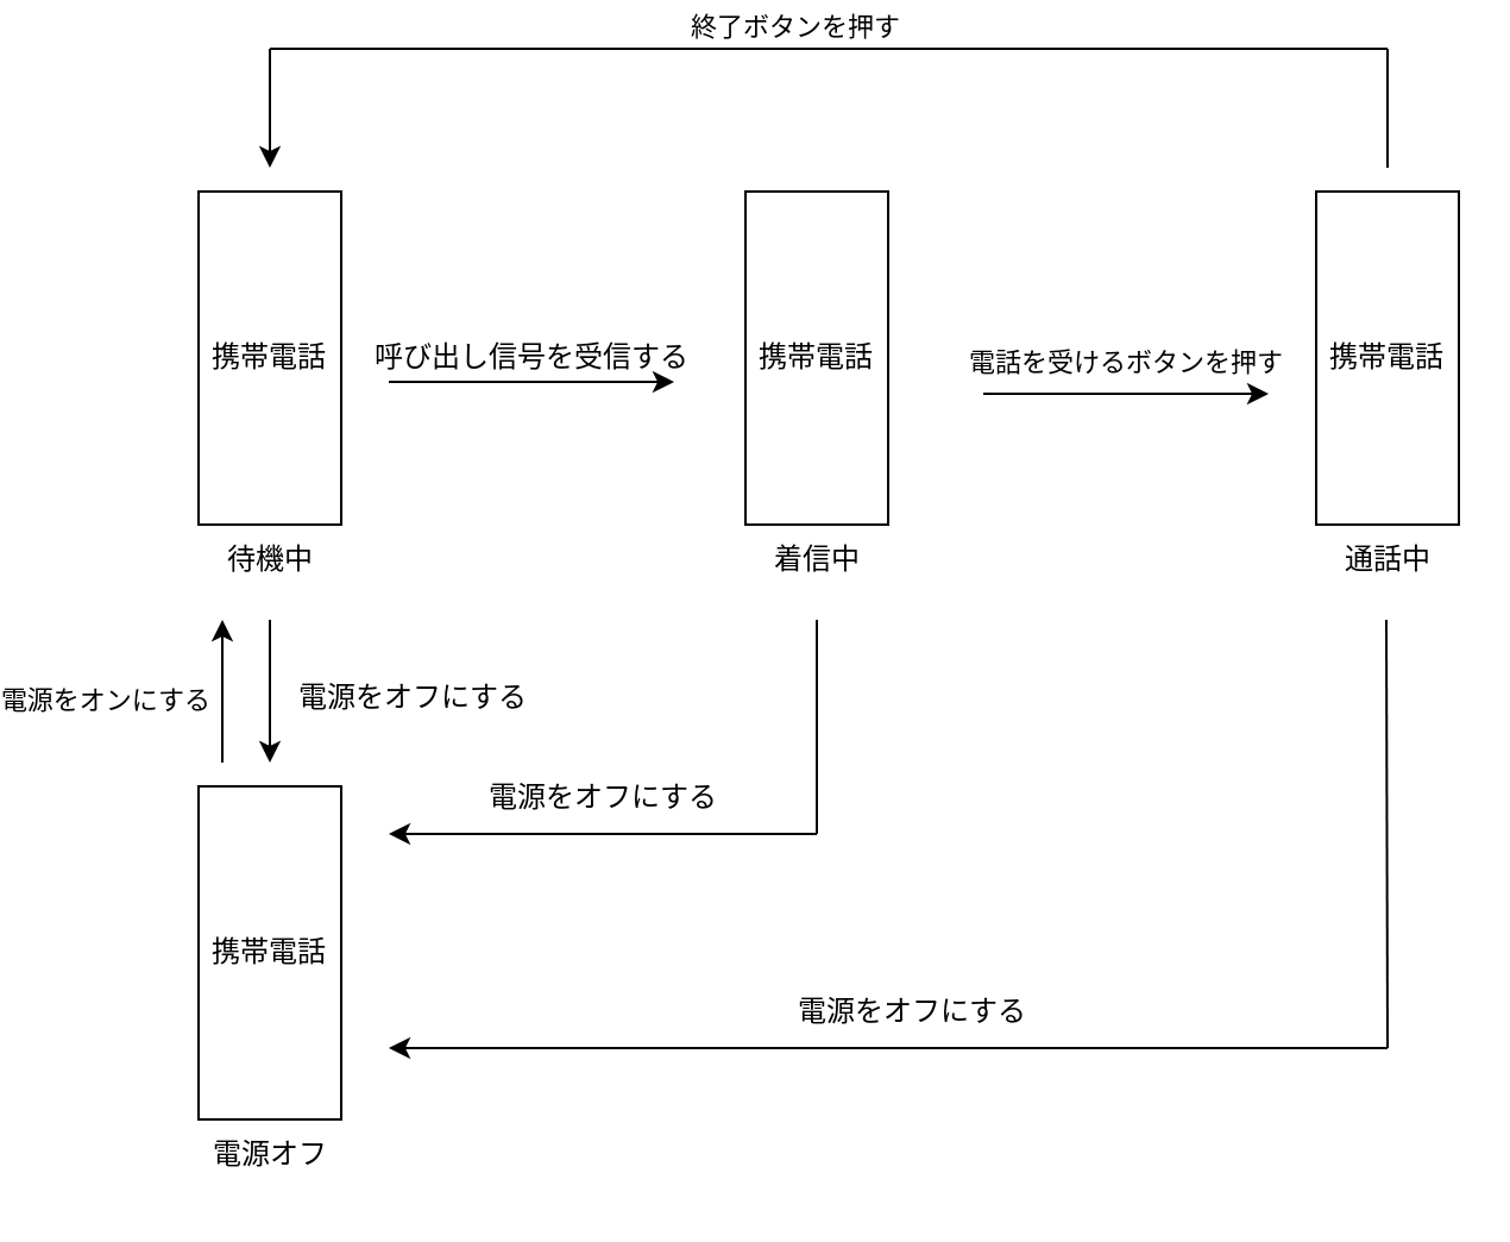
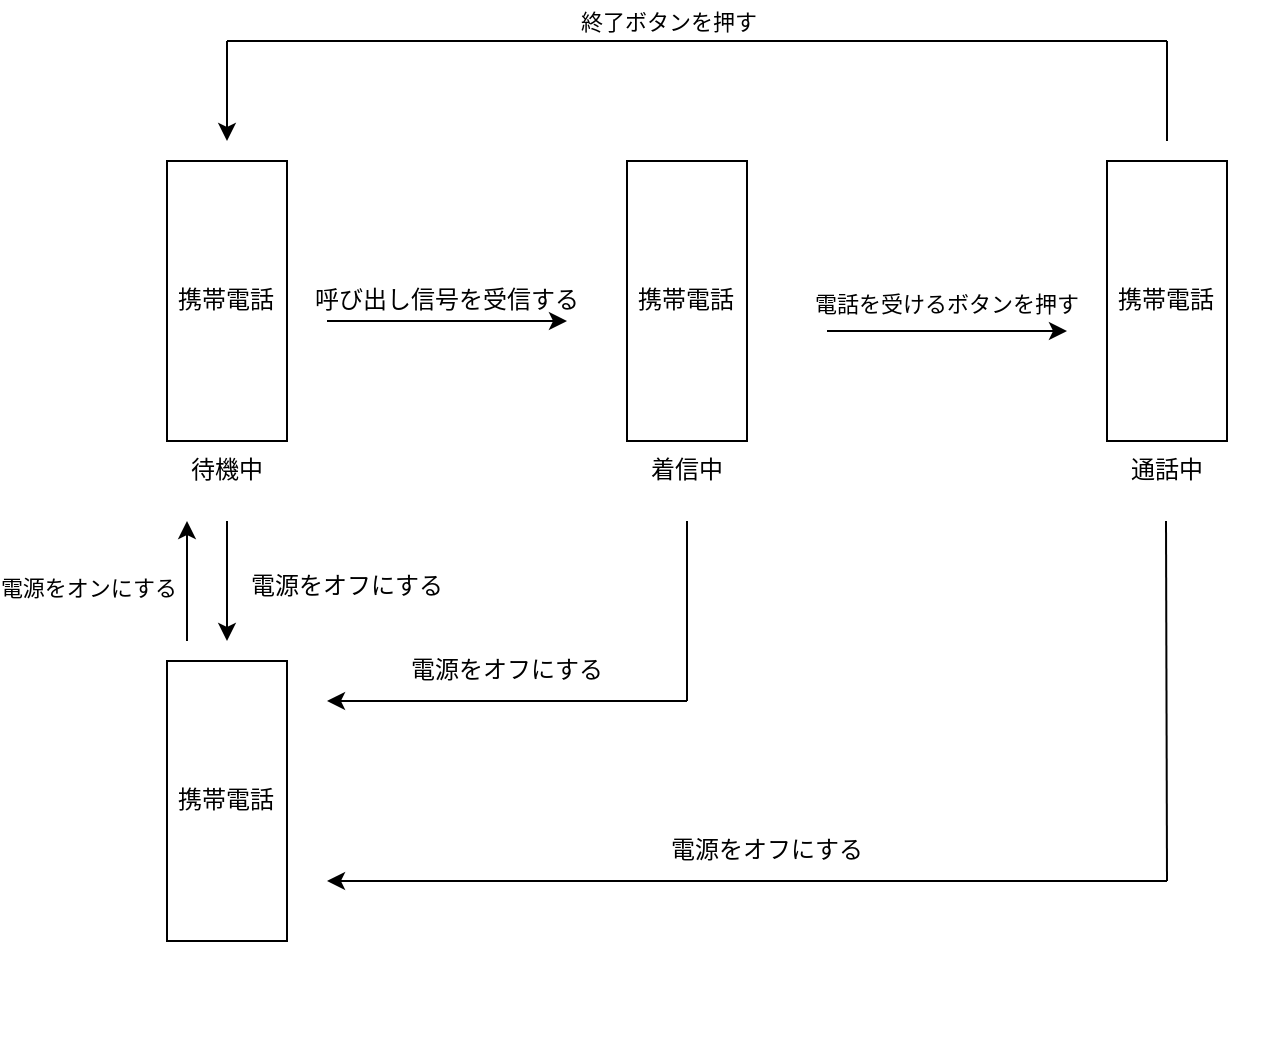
- <mxCell id="9" value="電源オフ" style="text;html=1;align=center;verticalAlign=middle;resizable=0;points=[];autosize=1;strokeColor=none;fillColor=none;" vertex="1" parent="1"><mxGeometry x="20" y="470" width="70" height="30" as="geometry" /></mxCell>
